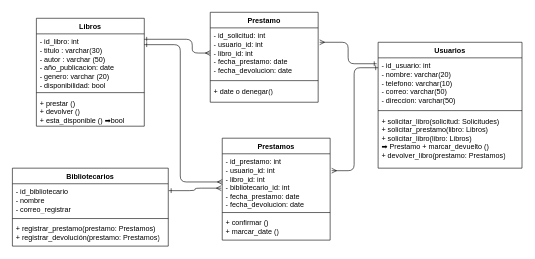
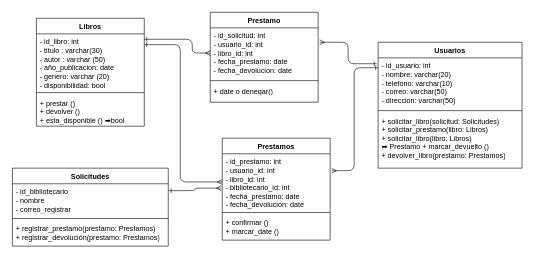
- <mxCell id="15" value="Bibliotecarios" style="swimlane;fontStyle=1;align=center;verticalAlign=top;childLayout=stackLayout;horizontal=1;startSize=26;horizontalStack=0;resizeParent=1;resizeParentMax=0;resizeLast=0;collapsible=1;marginBottom=0;whiteSpace=wrap;html=1;" vertex="1" parent="1"><mxGeometry x="20" y="280" width="260" height="130" as="geometry" /></mxCell>
+ <mxCell id="15" value="Solicitudes" style="swimlane;fontStyle=1;align=center;verticalAlign=top;childLayout=stackLayout;horizontal=1;startSize=26;horizontalStack=0;resizeParent=1;resizeParentMax=0;resizeLast=0;collapsible=1;marginBottom=0;whiteSpace=wrap;html=1;" vertex="1" parent="1"><mxGeometry x="20" y="280" width="260" height="130" as="geometry" /></mxCell>
